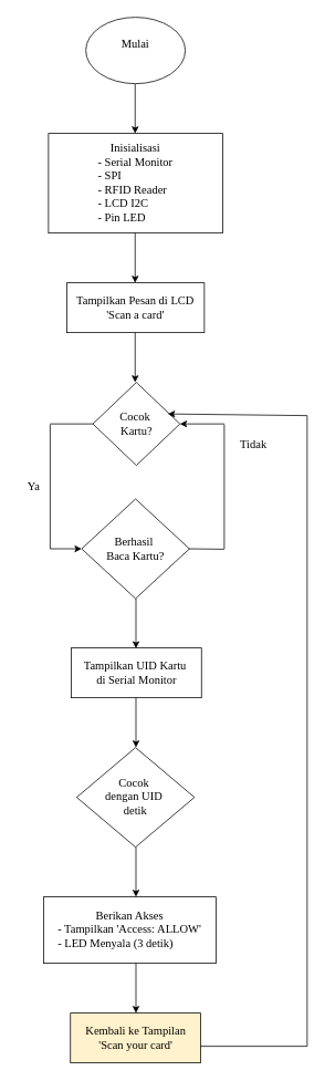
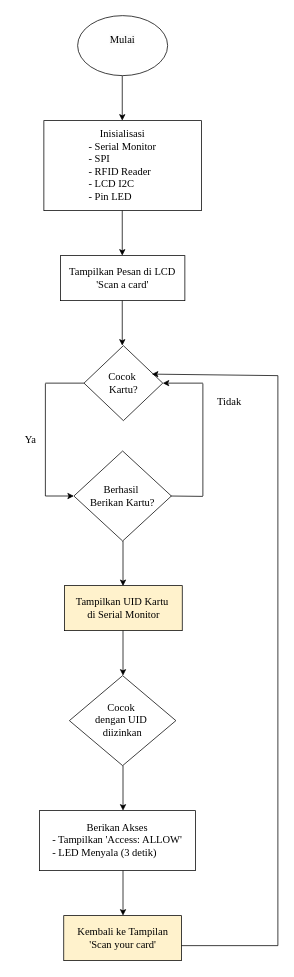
- <mxCell id="15" value="&lt;font style=&quot;font-size: 14px;&quot; face=&quot;Comic Sans MS&quot;&gt;&lt;span style=&quot;text-wrap-mode: nowrap;&quot;&gt;Berhasil&amp;nbsp;&lt;/span&gt;&lt;/font&gt;&lt;div&gt;&lt;font style=&quot;font-size: 14px;&quot; face=&quot;Comic Sans MS&quot;&gt;&lt;span style=&quot;text-wrap-mode: nowrap;&quot;&gt;Baca Kartu?&lt;/span&gt;&lt;/font&gt;&lt;/div&gt;" style="rhombus;whiteSpace=wrap;html=1;" vertex="1" parent="1"><mxGeometry x="98" y="600.5" width="130" height="120" as="geometry" /></mxCell>
+ <mxCell id="15" value="&lt;font style=&quot;font-size: 14px;&quot; face=&quot;Comic Sans MS&quot;&gt;&lt;span style=&quot;text-wrap-mode: nowrap;&quot;&gt;Berhasil&amp;nbsp;&lt;/span&gt;&lt;/font&gt;&lt;div&gt;&lt;font style=&quot;font-size: 14px;&quot; face=&quot;Comic Sans MS&quot;&gt;&lt;span style=&quot;text-wrap-mode: nowrap;&quot;&gt;Berikan Kartu?&lt;/span&gt;&lt;/font&gt;&lt;/div&gt;" style="rhombus;whiteSpace=wrap;html=1;" vertex="1" parent="1"><mxGeometry x="98" y="600.5" width="130" height="120" as="geometry" /></mxCell>
- <mxCell id="17" value="&lt;font face=&quot;Comic Sans MS&quot;&gt;&lt;span style=&quot;font-size: 14px; text-wrap-mode: nowrap;&quot;&gt;Tampilkan&amp;nbsp;&lt;/span&gt;&lt;/font&gt;&lt;span style=&quot;font-size: 14px; text-wrap-mode: nowrap; font-family: &amp;quot;Comic Sans MS&amp;quot;; background-color: initial;&quot;&gt;UID Kartu&amp;nbsp;&lt;/span&gt;&lt;div&gt;&lt;span style=&quot;font-size: 14px; text-wrap-mode: nowrap; font-family: &amp;quot;Comic Sans MS&amp;quot;; background-color: initial;&quot;&gt;di Serial Monitor&lt;/span&gt;&lt;/div&gt;" style="rounded=0;whiteSpace=wrap;html=1;" vertex="1" parent="1"><mxGeometry x="85.5" y="780" width="157" height="60" as="geometry" /></mxCell>
+ <mxCell id="17" value="&lt;font face=&quot;Comic Sans MS&quot;&gt;&lt;span style=&quot;font-size: 14px; text-wrap-mode: nowrap;&quot;&gt;Tampilkan&amp;nbsp;&lt;/span&gt;&lt;/font&gt;&lt;span style=&quot;font-size: 14px; text-wrap-mode: nowrap; font-family: &amp;quot;Comic Sans MS&amp;quot;; background-color: initial;&quot;&gt;UID Kartu&amp;nbsp;&lt;/span&gt;&lt;div&gt;&lt;span style=&quot;font-size: 14px; text-wrap-mode: nowrap; font-family: &amp;quot;Comic Sans MS&amp;quot;; background-color: initial;&quot;&gt;di Serial Monitor&lt;/span&gt;&lt;/div&gt;" style="rounded=0;whiteSpace=wrap;html=1;fillColor=#fff2cc;" vertex="1" parent="1"><mxGeometry x="85.5" y="780" width="157" height="60" as="geometry" /></mxCell>
- <mxCell id="20" value="&lt;font face=&quot;Comic Sans MS&quot;&gt;&lt;span style=&quot;font-size: 14px; text-wrap-mode: nowrap;&quot;&gt;Cocok&amp;nbsp;&lt;/span&gt;&lt;/font&gt;&lt;div&gt;&lt;font face=&quot;Comic Sans MS&quot;&gt;&lt;span style=&quot;font-size: 14px; text-wrap-mode: nowrap;&quot;&gt;dengan&amp;nbsp;&lt;/span&gt;&lt;/font&gt;&lt;span style=&quot;font-size: 14px; text-wrap-mode: nowrap; font-family: &amp;quot;Comic Sans MS&amp;quot;; background-color: initial;&quot;&gt;UID&amp;nbsp;&lt;/span&gt;&lt;div&gt;&lt;font face=&quot;Comic Sans MS&quot;&gt;&lt;span style=&quot;font-size: 14px; text-wrap-mode: nowrap;&quot;&gt;detik&lt;/span&gt;&lt;/font&gt;&lt;/div&gt;&lt;/div&gt;" style="rhombus;whiteSpace=wrap;html=1;" vertex="1" parent="1"><mxGeometry x="92" y="900" width="142" height="120" as="geometry" /></mxCell>
+ <mxCell id="20" value="&lt;font face=&quot;Comic Sans MS&quot;&gt;&lt;span style=&quot;font-size: 14px; text-wrap-mode: nowrap;&quot;&gt;Cocok&amp;nbsp;&lt;/span&gt;&lt;/font&gt;&lt;div&gt;&lt;font face=&quot;Comic Sans MS&quot;&gt;&lt;span style=&quot;font-size: 14px; text-wrap-mode: nowrap;&quot;&gt;dengan&amp;nbsp;&lt;/span&gt;&lt;/font&gt;&lt;span style=&quot;font-size: 14px; text-wrap-mode: nowrap; font-family: &amp;quot;Comic Sans MS&amp;quot;; background-color: initial;&quot;&gt;UID&amp;nbsp;&lt;/span&gt;&lt;div&gt;&lt;font face=&quot;Comic Sans MS&quot;&gt;&lt;span style=&quot;font-size: 14px; text-wrap-mode: nowrap;&quot;&gt;diizinkan&lt;/span&gt;&lt;/font&gt;&lt;/div&gt;&lt;/div&gt;" style="rhombus;whiteSpace=wrap;html=1;" vertex="1" parent="1"><mxGeometry x="92" y="900" width="142" height="120" as="geometry" /></mxCell>
